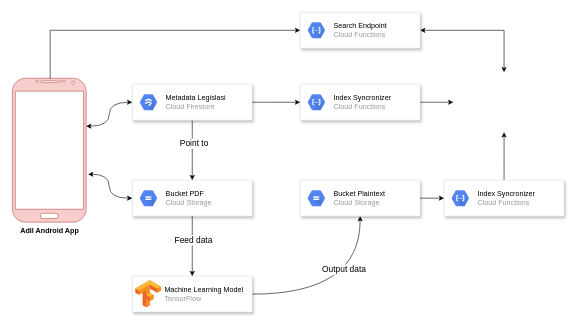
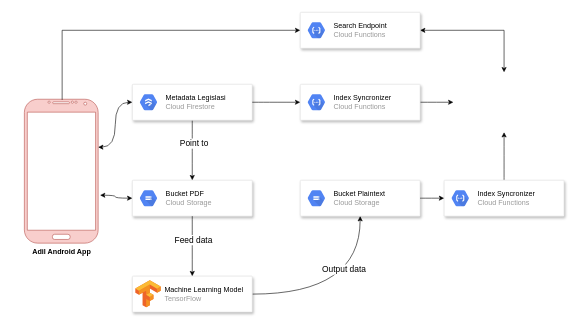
- <mxCell id="3" value="&lt;b&gt;Adil Android App&lt;br&gt;&lt;/b&gt;" style="verticalLabelPosition=bottom;verticalAlign=top;html=1;shadow=0;dashed=0;strokeWidth=1;shape=mxgraph.android.phone2;fillColor=#f8cecc;strokeColor=#b85450;" vertex="1" parent="2"><mxGeometry y="110" width="123.08" height="240" as="geometry" /></mxCell>
+ <mxCell id="3" value="&lt;b&gt;Adil Android App&lt;br&gt;&lt;/b&gt;" style="verticalLabelPosition=bottom;verticalAlign=top;html=1;shadow=0;dashed=0;strokeWidth=1;shape=mxgraph.android.phone2;fillColor=#f8cecc;strokeColor=#b85450;" vertex="1" parent="2"><mxGeometry x="20" y="145" width="123.08" height="240" as="geometry" /></mxCell>
